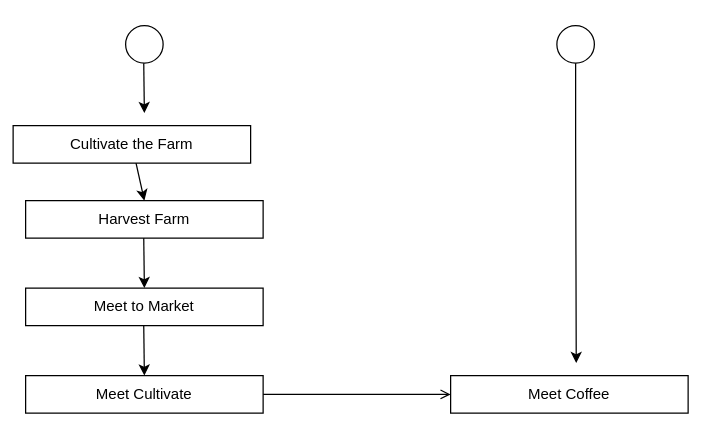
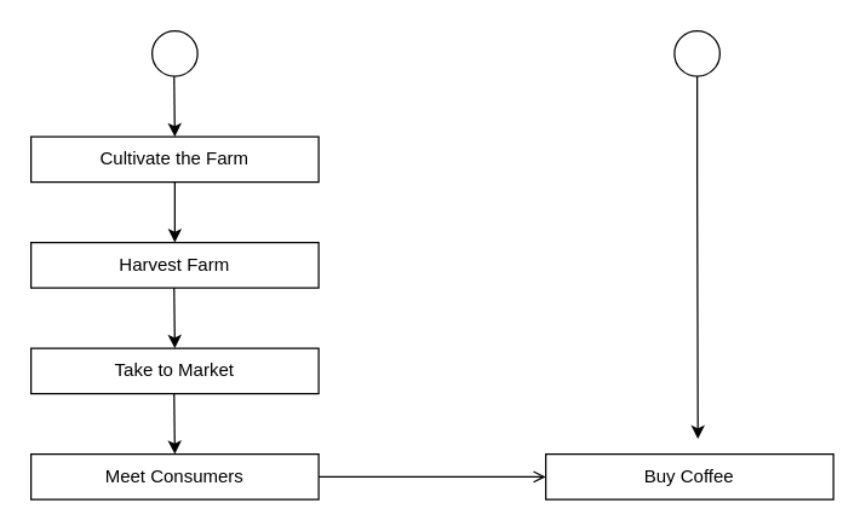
- <mxCell id="5" value="Cultivate the Farm" style="rounded=0;whiteSpace=wrap;html=1;" parent="1" vertex="1"><mxGeometry x="10" y="100" width="190" height="30" as="geometry" /></mxCell>
+ <mxCell id="5" value="Cultivate the Farm" style="rounded=0;whiteSpace=wrap;html=1;" parent="1" vertex="1"><mxGeometry x="20" y="90" width="190" height="30" as="geometry" /></mxCell>
- <mxCell id="8" value="Meet to Market" style="rounded=0;whiteSpace=wrap;html=1;" parent="1" vertex="1"><mxGeometry x="20" y="230" width="190" height="30" as="geometry" /></mxCell>
+ <mxCell id="8" value="Take to Market" style="rounded=0;whiteSpace=wrap;html=1;" parent="1" vertex="1"><mxGeometry x="20" y="230" width="190" height="30" as="geometry" /></mxCell>
- <mxCell id="10" value="Meet Cultivate" style="rounded=0;whiteSpace=wrap;html=1;" parent="1" vertex="1"><mxGeometry x="20" y="300" width="190" height="30" as="geometry" /></mxCell>
+ <mxCell id="10" value="Meet Consumers" style="rounded=0;whiteSpace=wrap;html=1;" parent="1" vertex="1"><mxGeometry x="20" y="300" width="190" height="30" as="geometry" /></mxCell>
- <mxCell id="15" value="Meet Coffee" style="rounded=0;whiteSpace=wrap;html=1;" parent="1" vertex="1"><mxGeometry x="360" y="300" width="190" height="30" as="geometry" /></mxCell>
+ <mxCell id="15" value="Buy Coffee" style="rounded=0;whiteSpace=wrap;html=1;" parent="1" vertex="1"><mxGeometry x="360" y="300" width="190" height="30" as="geometry" /></mxCell>
